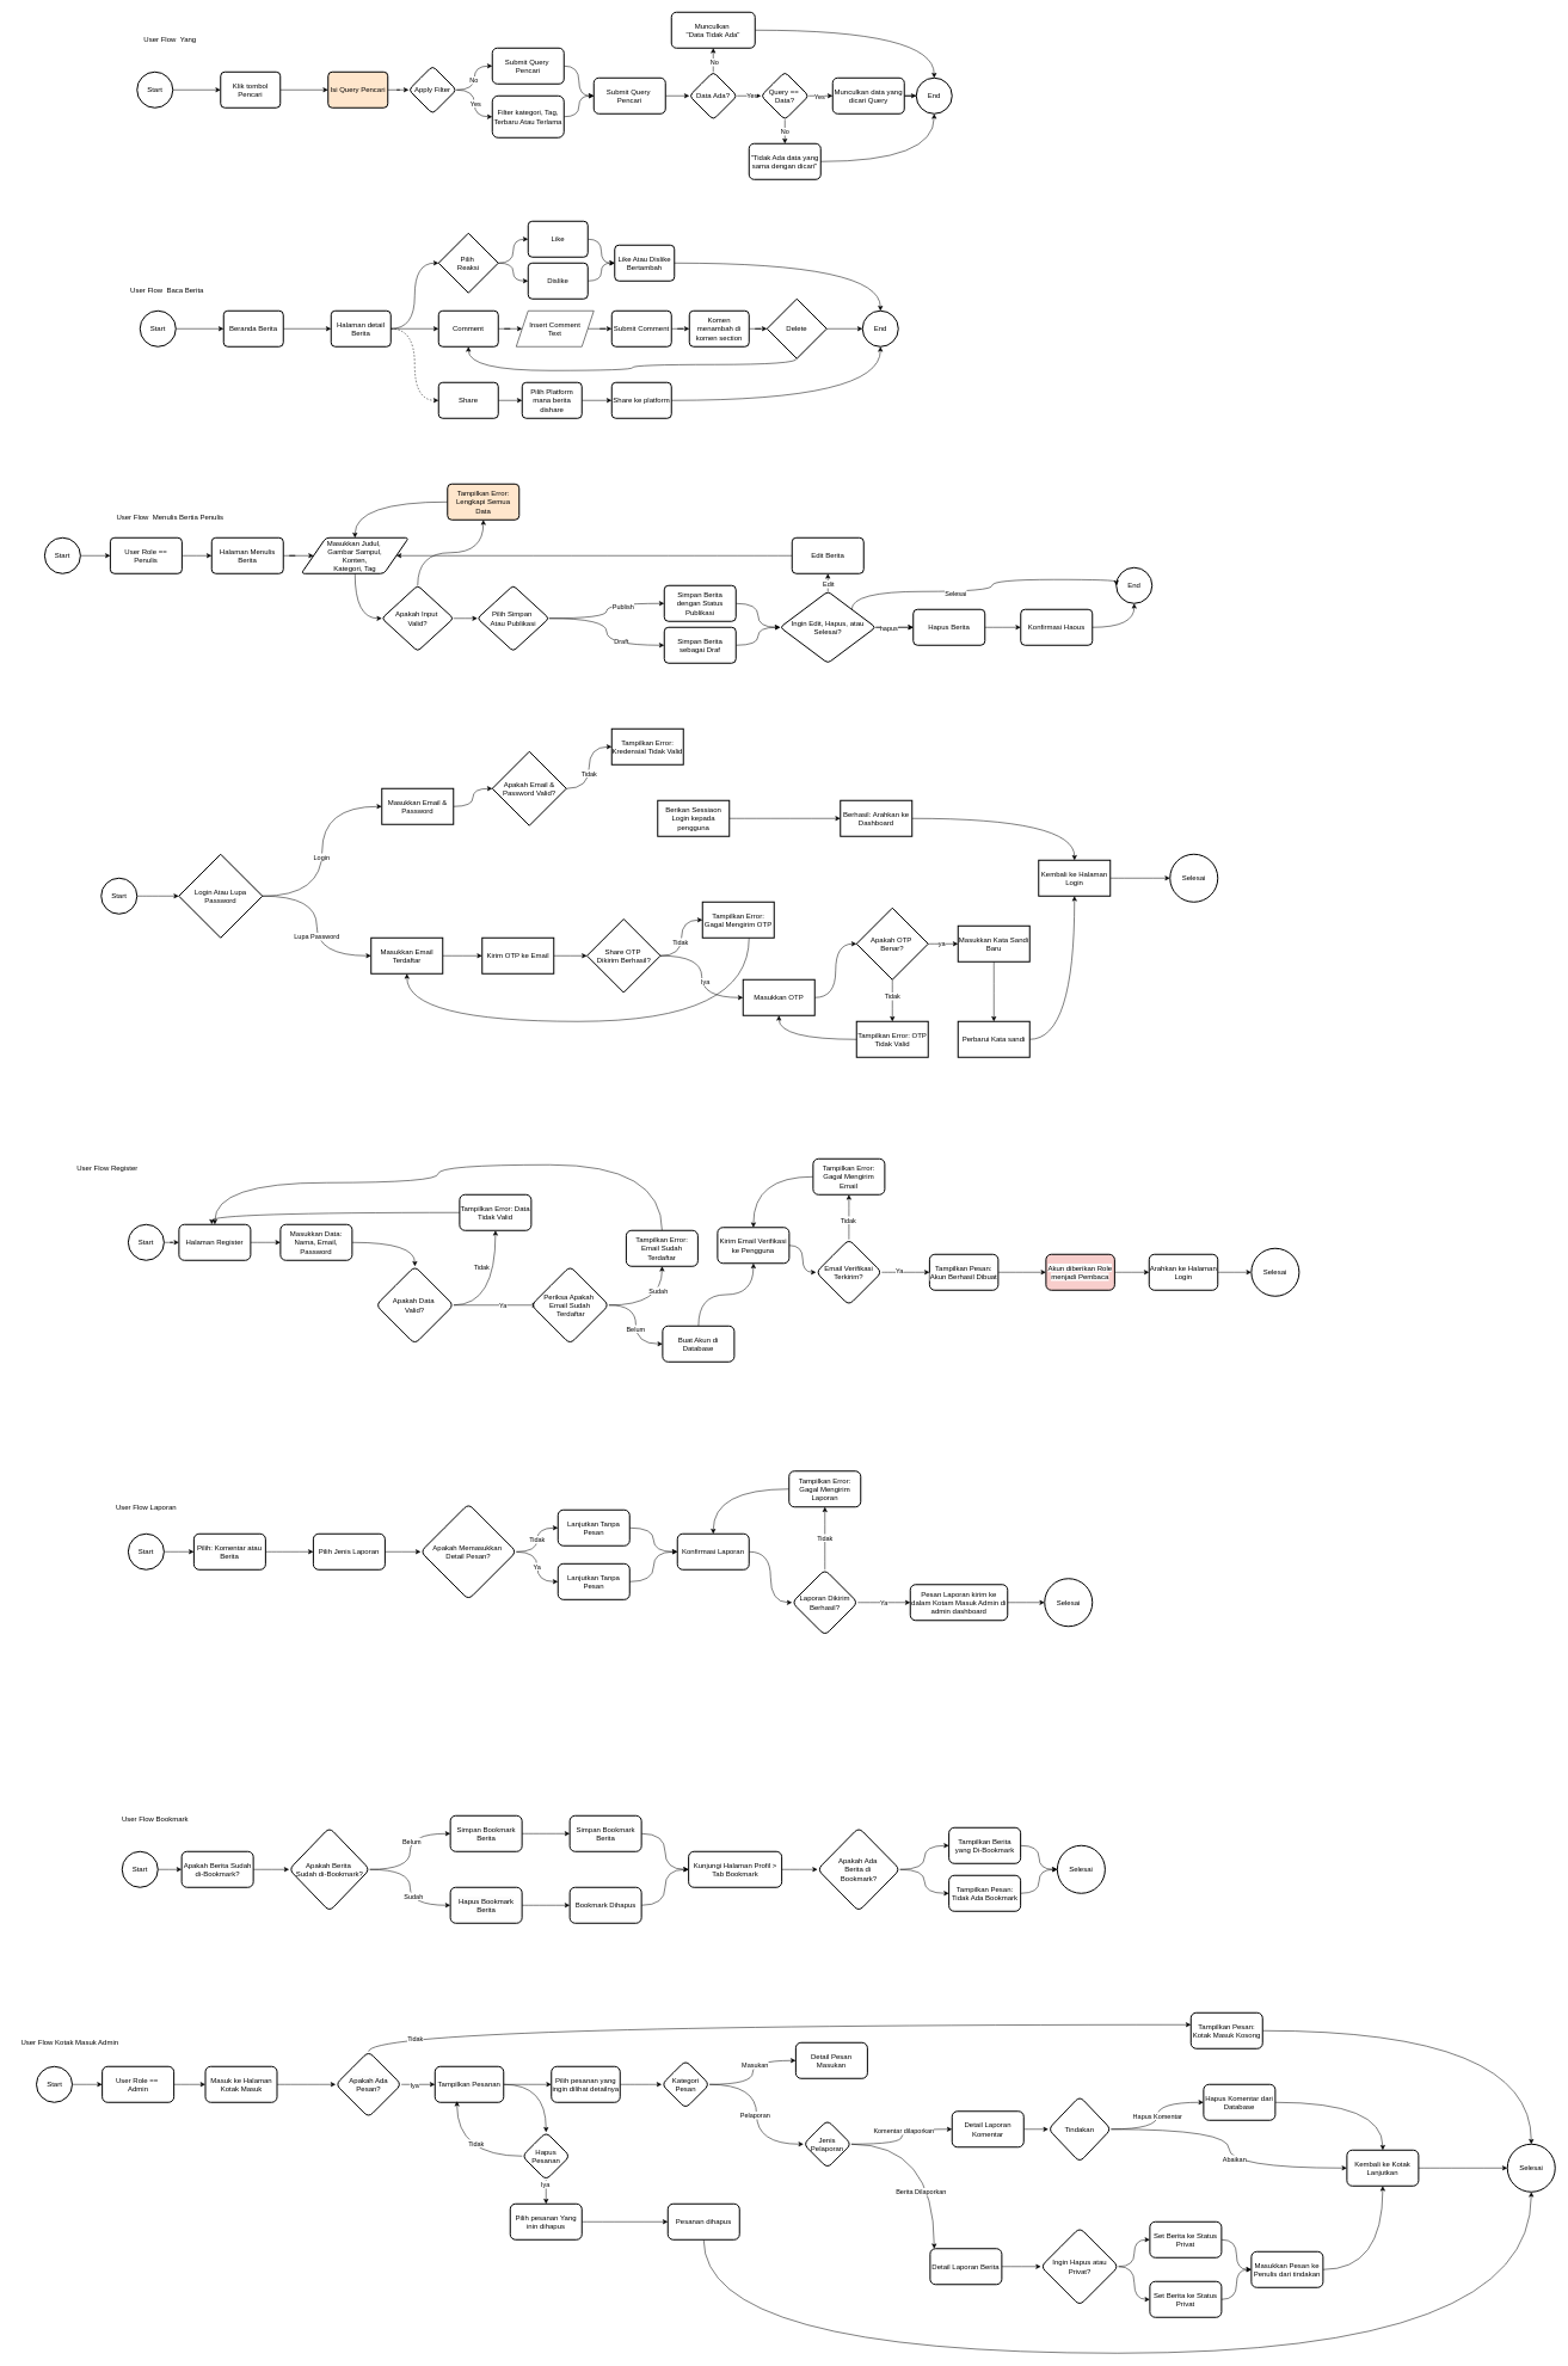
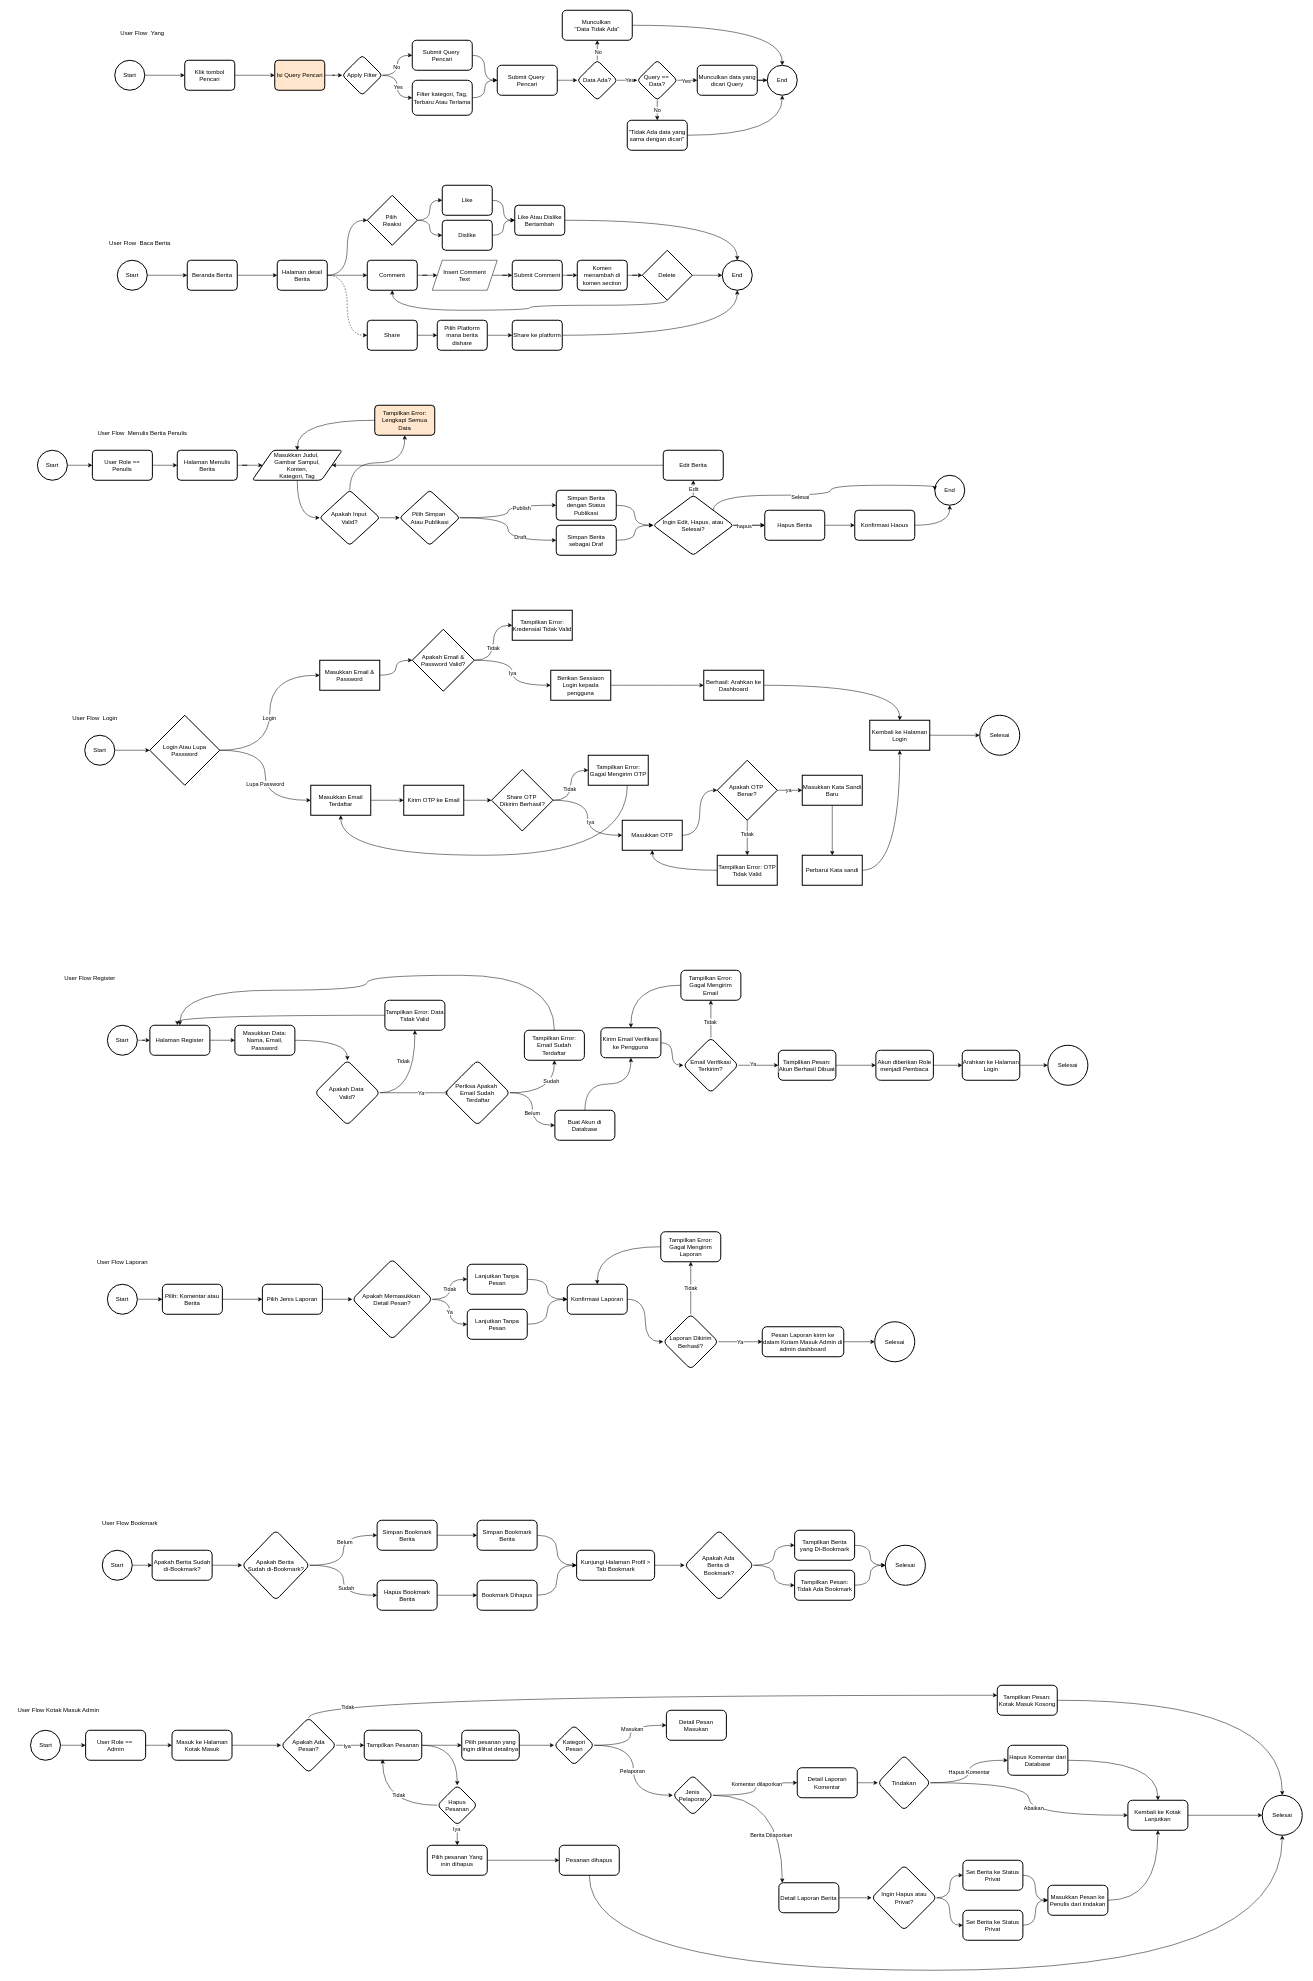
+ <mxCell id="123" value="Iya" style="edgeStyle=orthogonalEdgeStyle;curved=1;rounded=0;orthogonalLoop=1;jettySize=auto;html=1;" edge="1" parent="1" source="124" target="127"><mxGeometry relative="1" as="geometry" /></mxCell>
+ <mxCell id="111" value="User Flow&amp;nbsp;&amp;nbsp;Login" style="text;html=1;align=center;verticalAlign=middle;resizable=0;points=[];autosize=1;strokeColor=none;fillColor=none;" vertex="1" parent="1"><mxGeometry x="134" y="1420" width="110" height="30" as="geometry" /></mxCell>
- <mxCell id="296" value="&lt;span style=&quot;color: rgb(0, 0, 0); font-family: Helvetica; font-size: 12px; font-style: normal; font-variant-ligatures: normal; font-variant-caps: normal; font-weight: 400; letter-spacing: normal; orphans: 2; text-align: center; text-indent: 0px; text-transform: none; widows: 2; word-spacing: 0px; -webkit-text-stroke-width: 0px; white-space: normal; background-color: rgb(251, 251, 251); text-decoration-thickness: initial; text-decoration-style: initial; text-decoration-color: initial; display: inline !important; float: none;&quot;&gt;Akun diberikan Role menjadi Pembaca&lt;/span&gt;" style="whiteSpace=wrap;html=1;rounded=1;strokeWidth=2;fillColor=#f8cecc;" vertex="1" parent="1"><mxGeometry x="1751.25" y="2100" width="115" height="60" as="geometry" /></mxCell>
+ <mxCell id="296" value="&lt;span style=&quot;color: rgb(0, 0, 0); font-family: Helvetica; font-size: 12px; font-style: normal; font-variant-ligatures: normal; font-variant-caps: normal; font-weight: 400; letter-spacing: normal; orphans: 2; text-align: center; text-indent: 0px; text-transform: none; widows: 2; word-spacing: 0px; -webkit-text-stroke-width: 0px; white-space: normal; background-color: rgb(251, 251, 251); text-decoration-thickness: initial; text-decoration-style: initial; text-decoration-color: initial; display: inline !important; float: none;&quot;&gt;Akun diberikan Role menjadi Pembaca&lt;/span&gt;" style="whiteSpace=wrap;html=1;rounded=1;strokeWidth=2;" vertex="1" parent="1"><mxGeometry x="1751.25" y="2100" width="115" height="60" as="geometry" /></mxCell>
